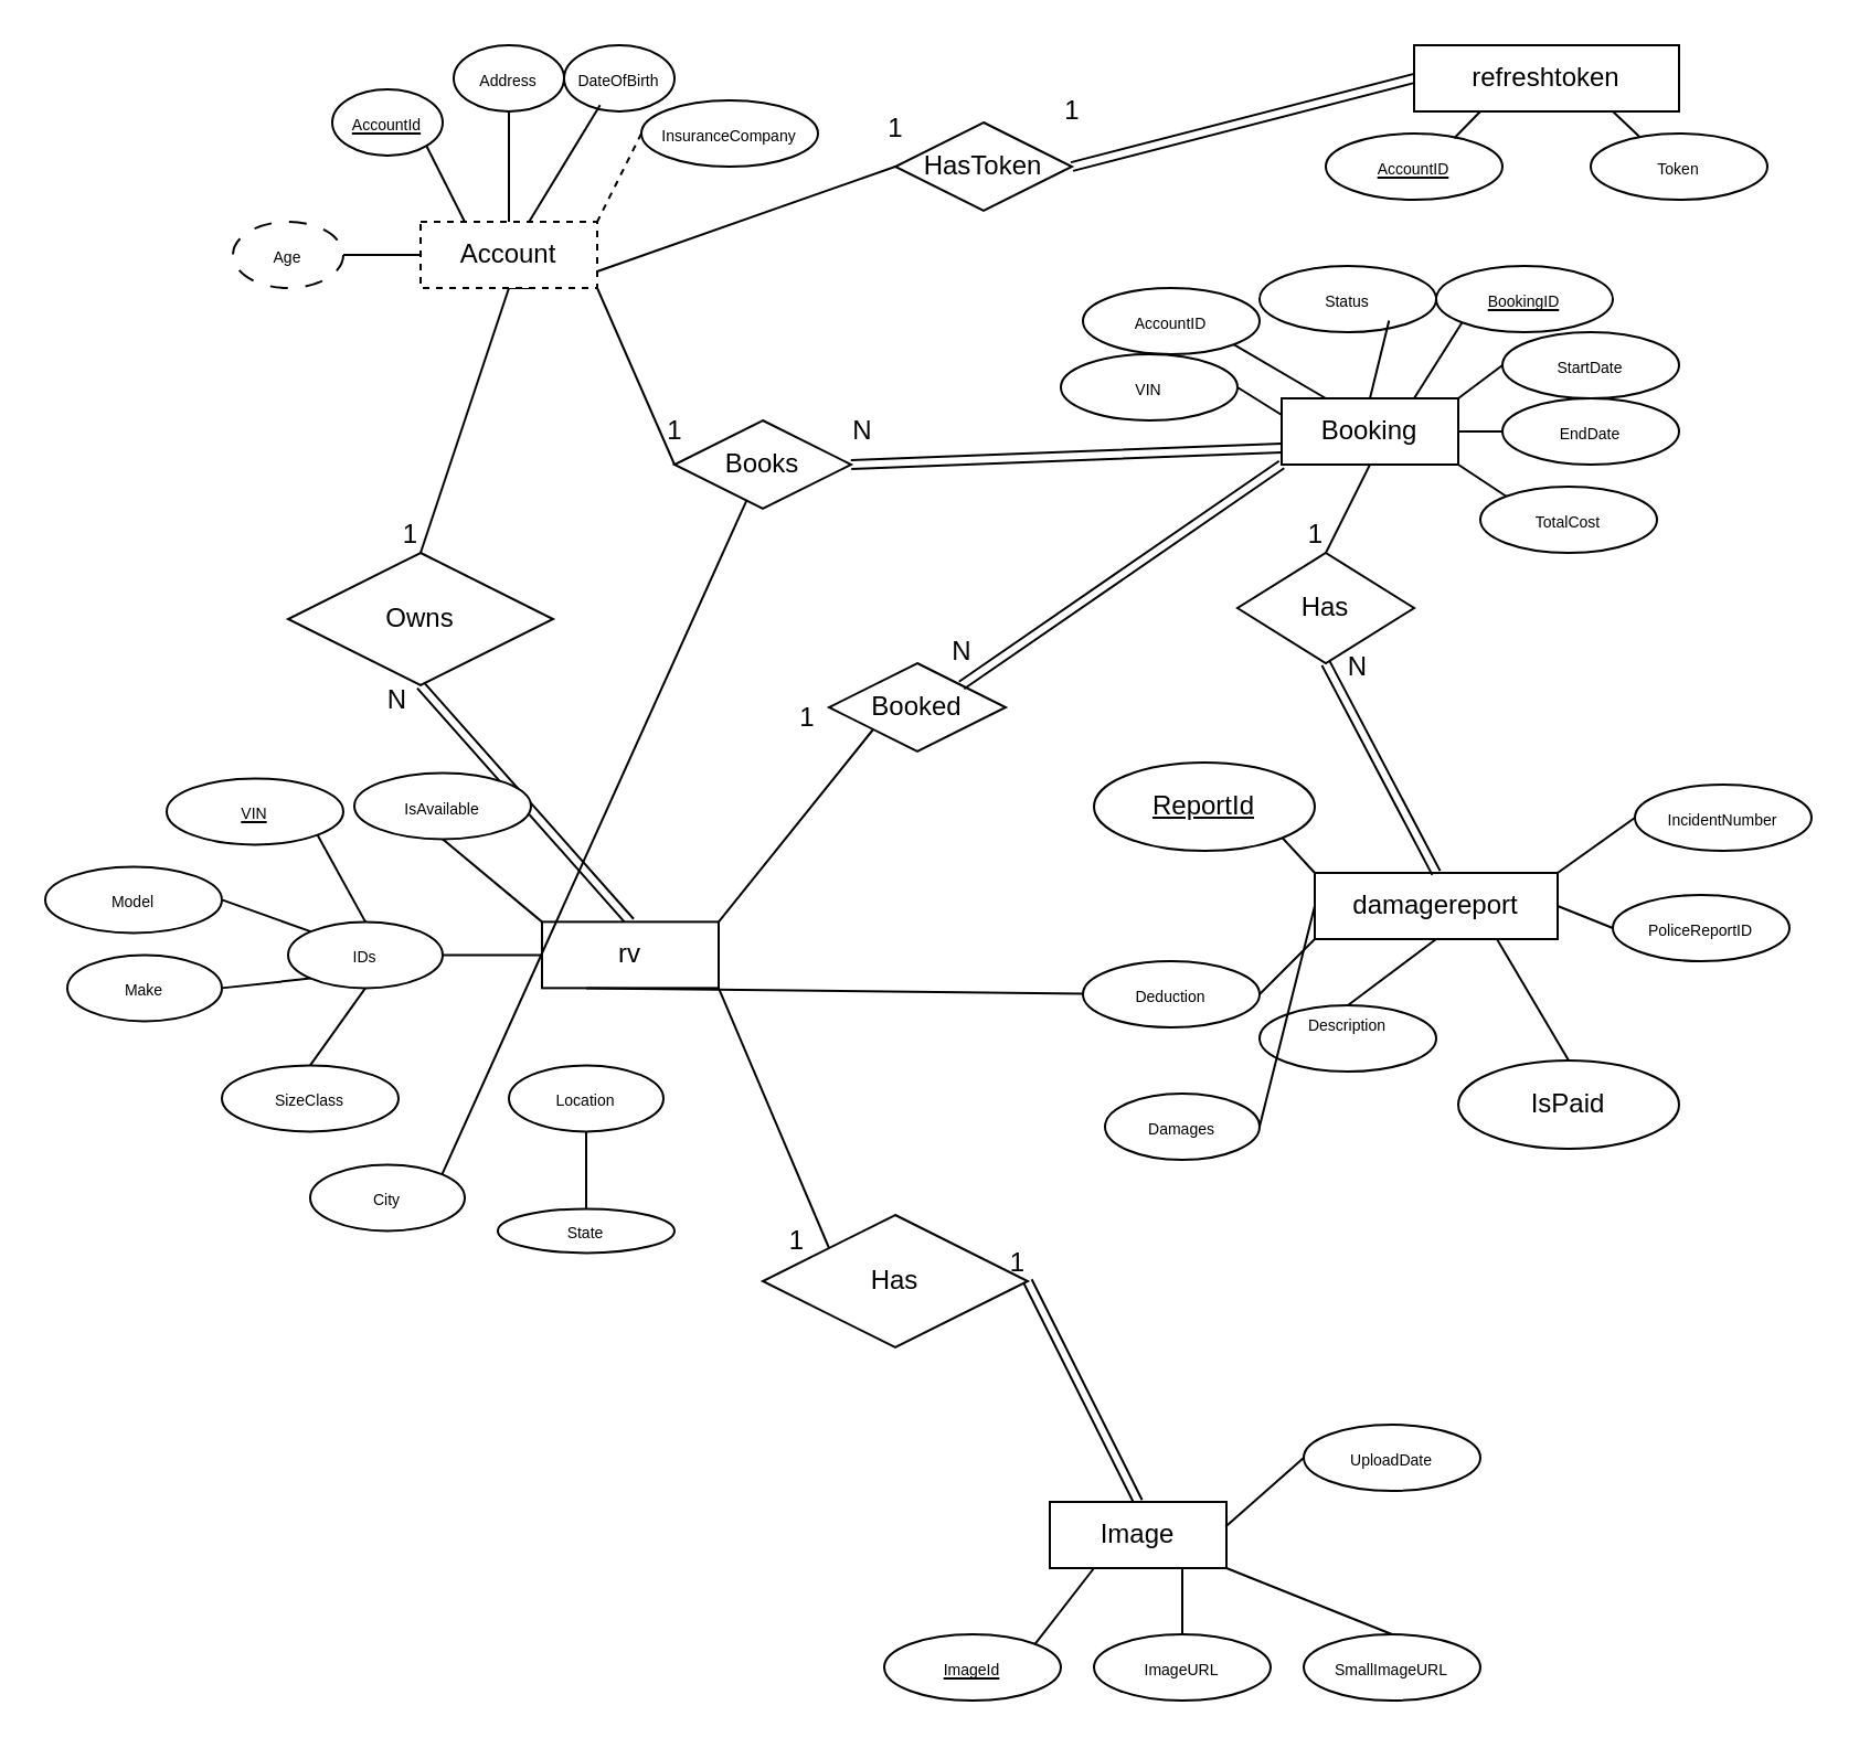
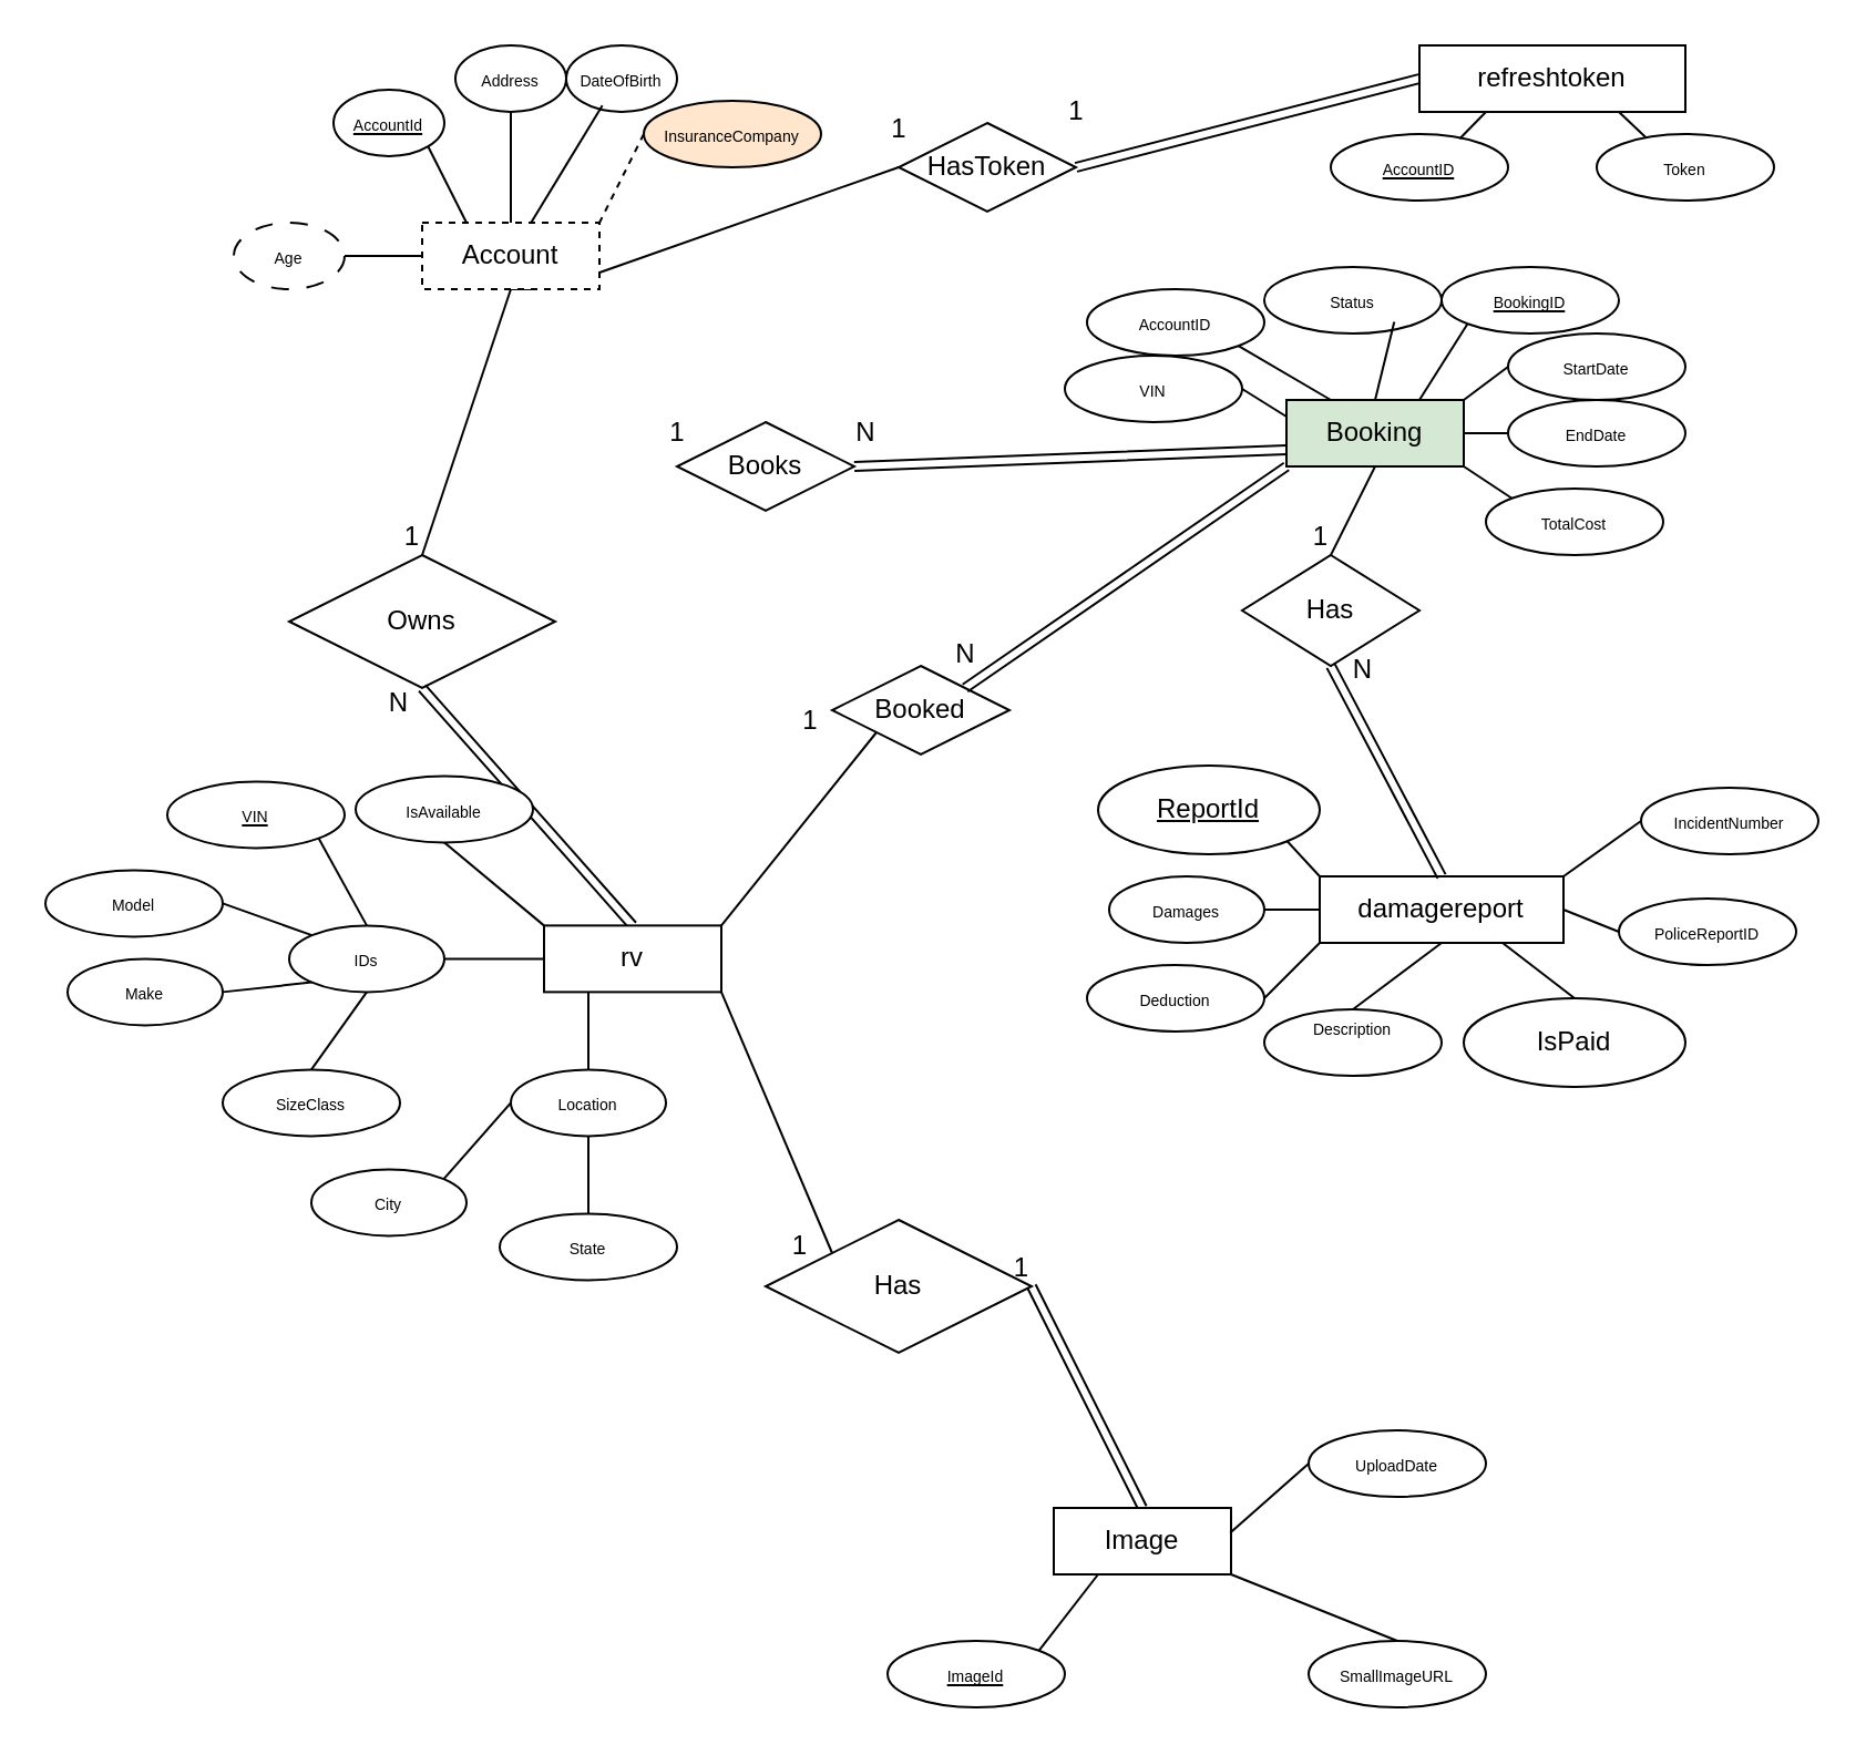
- <mxCell id="49" value="&lt;font style=&quot;font-size: 7px;&quot;&gt;InsuranceCompany&lt;/font&gt;" style="ellipse;whiteSpace=wrap;html=1;" parent="43" vertex="1"><mxGeometry x="170" y="25" width="80" height="30" as="geometry" /></mxCell>
+ <mxCell id="49" value="&lt;font style=&quot;font-size: 7px;&quot;&gt;InsuranceCompany&lt;/font&gt;" style="ellipse;whiteSpace=wrap;html=1;fillColor=#ffe6cc;" parent="43" vertex="1"><mxGeometry x="170" y="25" width="80" height="30" as="geometry" /></mxCell>
- <mxCell id="71" value="" style="endArrow=none;html=1;rounded=0;exitX=1;exitY=1;exitDx=0;exitDy=0;entryX=0;entryY=0.5;entryDx=0;entryDy=0;" parent="1" source="45" target="68" edge="1"><mxGeometry width="50" height="50" relative="1" as="geometry"><mxPoint x="410" y="370" as="sourcePoint" /><mxPoint x="460" y="320" as="targetPoint" /></mxGeometry></mxCell>
- <mxCell id="2" value="&lt;div&gt;Booking&lt;/div&gt;" style="rounded=0;whiteSpace=wrap;html=1;" parent="1" vertex="1"><mxGeometry x="580" y="180" width="80" height="30" as="geometry" /></mxCell>
+ <mxCell id="2" value="&lt;div&gt;Booking&lt;/div&gt;" style="rounded=0;whiteSpace=wrap;html=1;fillColor=#d5e8d4;" parent="1" vertex="1"><mxGeometry x="580" y="180" width="80" height="30" as="geometry" /></mxCell>
- <mxCell id="108" value="" style="endArrow=none;html=1;rounded=0;exitX=1;exitY=0;exitDx=0;exitDy=0;" parent="90" source="105" target="68" edge="1"><mxGeometry relative="1" as="geometry"><mxPoint x="210" y="231.5" as="sourcePoint" /><mxPoint x="247" y="275.5" as="targetPoint" /></mxGeometry></mxCell>
+ <mxCell id="108" value="" style="endArrow=none;html=1;rounded=0;exitX=1;exitY=0;exitDx=0;exitDy=0;entryX=0;entryY=0.5;entryDx=0;entryDy=0;" parent="90" source="105" target="104" edge="1"><mxGeometry relative="1" as="geometry"><mxPoint x="210" y="231.5" as="sourcePoint" /><mxPoint x="247" y="275.5" as="targetPoint" /></mxGeometry></mxCell>
- <mxCell id="109" value="" style="endArrow=none;html=1;rounded=0;exitX=0.25;exitY=1;exitDx=0;exitDy=0;" parent="90" source="99" target="27" edge="1"><mxGeometry relative="1" as="geometry"><mxPoint x="193" y="187.5" as="sourcePoint" /><mxPoint x="380" y="171.5" as="targetPoint" /></mxGeometry></mxCell>
+ <mxCell id="109" value="" style="endArrow=none;html=1;rounded=0;exitX=0.25;exitY=1;exitDx=0;exitDy=0;entryX=0.5;entryY=0;entryDx=0;entryDy=0;" parent="90" source="99" target="104" edge="1"><mxGeometry relative="1" as="geometry"><mxPoint x="193" y="187.5" as="sourcePoint" /><mxPoint x="380" y="171.5" as="targetPoint" /></mxGeometry></mxCell>
- <mxCell id="30" value="IsPaid" style="ellipse;whiteSpace=wrap;html=1;align=center;" parent="1" vertex="1"><mxGeometry x="660" y="480" width="100" height="40" as="geometry" /></mxCell>
+ <mxCell id="30" value="IsPaid" style="ellipse;whiteSpace=wrap;html=1;align=center;" parent="1" vertex="1"><mxGeometry x="660" y="450" width="100" height="40" as="geometry" /></mxCell>
- <mxCell id="26" value="&lt;font style=&quot;font-size: 7px;&quot;&gt;Damages&lt;/font&gt;" style="ellipse;whiteSpace=wrap;html=1;" parent="1" vertex="1"><mxGeometry x="500" y="495" width="70" height="30" as="geometry" /></mxCell>
+ <mxCell id="26" value="&lt;font style=&quot;font-size: 7px;&quot;&gt;Damages&lt;/font&gt;" style="ellipse;whiteSpace=wrap;html=1;" parent="1" vertex="1"><mxGeometry x="500" y="395" width="70" height="30" as="geometry" /></mxCell>
- <mxCell id="107" value="&lt;font style=&quot;font-size: 7px;&quot;&gt;State&lt;/font&gt;" style="ellipse;whiteSpace=wrap;html=1;" parent="90" vertex="1"><mxGeometry x="205" y="197.5" width="80" height="20" as="geometry" /></mxCell>
+ <mxCell id="107" value="&lt;font style=&quot;font-size: 7px;&quot;&gt;State&lt;/font&gt;" style="ellipse;whiteSpace=wrap;html=1;" parent="90" vertex="1"><mxGeometry x="205" y="197.5" width="80" height="30" as="geometry" /></mxCell>
- <mxCell id="87" value="" style="endArrow=none;html=1;rounded=0;entryX=0.5;entryY=0;entryDx=0;entryDy=0;exitX=0.75;exitY=1;exitDx=0;exitDy=0;" parent="80" source="81" target="82" edge="1"><mxGeometry width="50" height="50" relative="1" as="geometry"><mxPoint x="117" y="59" as="sourcePoint" /><mxPoint x="95" y="45" as="targetPoint" /></mxGeometry></mxCell>
- <mxCell id="82" value="&lt;font style=&quot;font-size: 7px;&quot;&gt;ImageURL&lt;/font&gt;" style="ellipse;whiteSpace=wrap;html=1;" parent="80" vertex="1"><mxGeometry x="95" y="95" width="80" height="30" as="geometry" /></mxCell>
